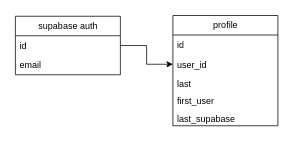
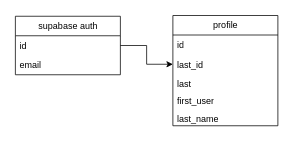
- <mxCell id="7" value="user_id" style="text;strokeColor=none;fillColor=none;align=left;verticalAlign=top;spacingLeft=4;spacingRight=4;overflow=hidden;rotatable=0;points=[[0,0.5],[1,0.5]];portConstraint=eastwest;whiteSpace=wrap;html=1;" vertex="1" parent="5"><mxGeometry y="52" width="140" height="26" as="geometry" /></mxCell>
+ <mxCell id="7" value="last_id" style="text;strokeColor=none;fillColor=none;align=left;verticalAlign=top;spacingLeft=4;spacingRight=4;overflow=hidden;rotatable=0;points=[[0,0.5],[1,0.5]];portConstraint=eastwest;whiteSpace=wrap;html=1;" vertex="1" parent="5"><mxGeometry y="52" width="140" height="26" as="geometry" /></mxCell>
- <mxCell id="10" value="last_supabase" style="text;strokeColor=none;fillColor=none;align=left;verticalAlign=top;spacingLeft=4;spacingRight=4;overflow=hidden;rotatable=0;points=[[0,0.5],[1,0.5]];portConstraint=eastwest;whiteSpace=wrap;html=1;" vertex="1" parent="5"><mxGeometry y="124" width="140" height="23" as="geometry" /></mxCell>
+ <mxCell id="10" value="last_name" style="text;strokeColor=none;fillColor=none;align=left;verticalAlign=top;spacingLeft=4;spacingRight=4;overflow=hidden;rotatable=0;points=[[0,0.5],[1,0.5]];portConstraint=eastwest;whiteSpace=wrap;html=1;" vertex="1" parent="5"><mxGeometry y="124" width="140" height="23" as="geometry" /></mxCell>
